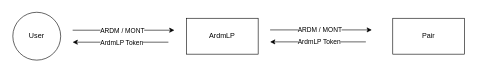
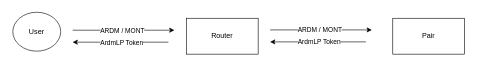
- <mxCell id="7" value="User" style="ellipse;whiteSpace=wrap;html=1;aspect=fixed;" vertex="1" parent="1"><mxGeometry x="20" y="20" width="80" height="80" as="geometry" /></mxCell>
+ <mxCell id="7" value="User" style="ellipse;whiteSpace=wrap;html=1;aspect=fixed;" vertex="1" parent="1"><mxGeometry x="20" y="20" width="80" height="65" as="geometry" /></mxCell>
- <mxCell id="4" value="ArdmLP" style="rounded=0;whiteSpace=wrap;html=1;" vertex="1" parent="1"><mxGeometry x="310" y="30" width="120" height="60" as="geometry" /></mxCell>
+ <mxCell id="4" value="Router" style="rounded=0;whiteSpace=wrap;html=1;" vertex="1" parent="1"><mxGeometry x="310" y="30" width="120" height="60" as="geometry" /></mxCell>
